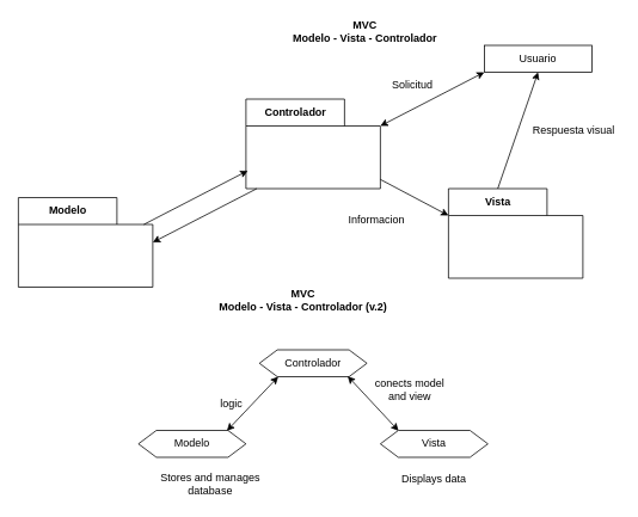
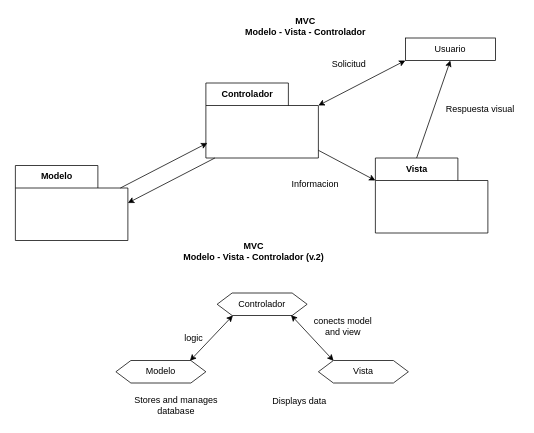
- <mxCell id="10" value="Solicitud" style="text;html=1;strokeColor=none;fillColor=none;align=center;verticalAlign=middle;whiteSpace=wrap;rounded=0;fontColor=#000000;" vertex="1" parent="1"><mxGeometry x="430" y="80" width="60" height="30" as="geometry" /></mxCell>
+ <mxCell id="10" value="Solicitud" style="text;html=1;strokeColor=none;fillColor=none;align=center;verticalAlign=middle;whiteSpace=wrap;rounded=0;fontColor=#000000;" vertex="1" parent="1"><mxGeometry x="435" y="70" width="60" height="30" as="geometry" /></mxCell>
- <mxCell id="26" value="Displays data" style="text;html=1;strokeColor=none;fillColor=none;align=center;verticalAlign=middle;whiteSpace=wrap;rounded=0;fontColor=#000000;" vertex="1" parent="1"><mxGeometry x="441" y="520" width="86" height="30" as="geometry" /></mxCell>
+ <mxCell id="26" value="Displays data" style="text;html=1;strokeColor=none;fillColor=none;align=center;verticalAlign=middle;whiteSpace=wrap;rounded=0;fontColor=#000000;" vertex="1" parent="1"><mxGeometry x="356" y="520" width="86" height="30" as="geometry" /></mxCell>
